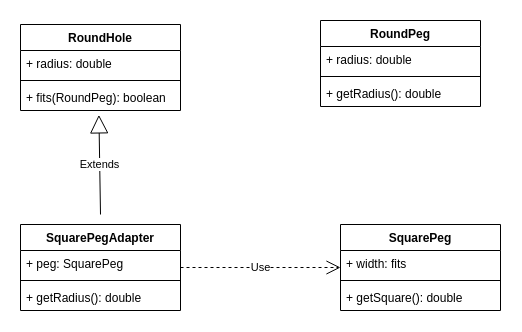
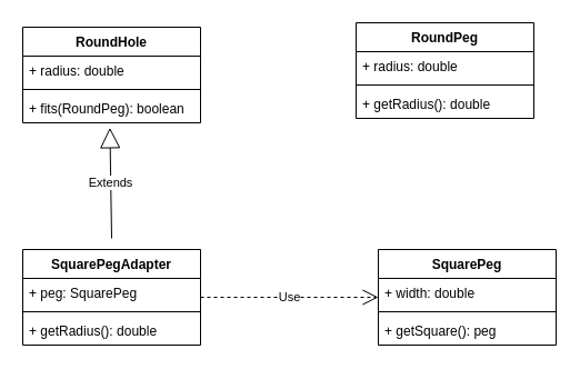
- <mxCell id="16" value="+ width: fits" style="text;strokeColor=none;fillColor=none;align=left;verticalAlign=top;spacingLeft=4;spacingRight=4;overflow=hidden;rotatable=0;points=[[0,0.5],[1,0.5]];portConstraint=eastwest;" vertex="1" parent="15"><mxGeometry y="26" width="160" height="26" as="geometry" /></mxCell>
+ <mxCell id="16" value="+ width: double" style="text;strokeColor=none;fillColor=none;align=left;verticalAlign=top;spacingLeft=4;spacingRight=4;overflow=hidden;rotatable=0;points=[[0,0.5],[1,0.5]];portConstraint=eastwest;" vertex="1" parent="15"><mxGeometry y="26" width="160" height="26" as="geometry" /></mxCell>
- <mxCell id="18" value="+ getSquare(): double" style="text;strokeColor=none;fillColor=none;align=left;verticalAlign=top;spacingLeft=4;spacingRight=4;overflow=hidden;rotatable=0;points=[[0,0.5],[1,0.5]];portConstraint=eastwest;" vertex="1" parent="15"><mxGeometry y="60" width="160" height="26" as="geometry" /></mxCell>
+ <mxCell id="18" value="+ getSquare(): peg" style="text;strokeColor=none;fillColor=none;align=left;verticalAlign=top;spacingLeft=4;spacingRight=4;overflow=hidden;rotatable=0;points=[[0,0.5],[1,0.5]];portConstraint=eastwest;" vertex="1" parent="15"><mxGeometry y="60" width="160" height="26" as="geometry" /></mxCell>
